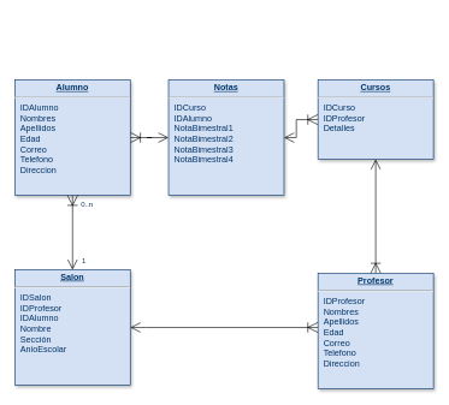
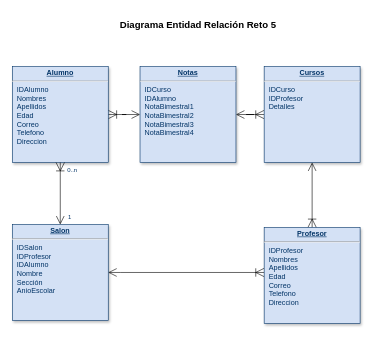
+ <mxCell id="14" value="&lt;font&gt;&lt;span style=&quot;font-size: 16px&quot;&gt;&lt;b&gt;Diagrama Entidad Relación&amp;nbsp;Reto 5&lt;/b&gt;&lt;/span&gt;&lt;/font&gt;" style="text;html=1;strokeColor=none;fillColor=none;align=center;verticalAlign=middle;whiteSpace=wrap;rounded=0;" parent="1" vertex="1"><mxGeometry x="190" y="20" width="280" height="40" as="geometry" /></mxCell>
- <mxCell id="9" value="&lt;p style=&quot;margin: 0px ; margin-top: 4px ; text-align: center ; text-decoration: underline&quot;&gt;&lt;strong&gt;Cursos&lt;/strong&gt;&lt;/p&gt;&lt;hr&gt;&lt;p style=&quot;margin: 0px ; margin-left: 8px&quot;&gt;IDCurso&lt;/p&gt;&lt;p style=&quot;margin: 0px ; margin-left: 8px&quot;&gt;&lt;span&gt;IDProfesor&lt;/span&gt;&lt;br&gt;&lt;/p&gt;&lt;p style=&quot;margin: 0px ; margin-left: 8px&quot;&gt;Detalles&lt;/p&gt;&lt;p style=&quot;margin: 0px 0px 0px 8px&quot;&gt;&lt;br&gt;&lt;/p&gt;&lt;p style=&quot;margin: 0px 0px 0px 8px&quot;&gt;&lt;br&gt;&lt;/p&gt;" style="verticalAlign=top;align=left;overflow=fill;fontSize=12;fontFamily=Helvetica;html=1;strokeColor=#003366;shadow=1;fillColor=#D4E1F5;fontColor=#003366" parent="1" vertex="1"><mxGeometry x="440" y="110" width="160" height="110" as="geometry" /></mxCell>
+ <mxCell id="9" value="&lt;p style=&quot;margin: 0px ; margin-top: 4px ; text-align: center ; text-decoration: underline&quot;&gt;&lt;strong&gt;Cursos&lt;/strong&gt;&lt;/p&gt;&lt;hr&gt;&lt;p style=&quot;margin: 0px ; margin-left: 8px&quot;&gt;IDCurso&lt;/p&gt;&lt;p style=&quot;margin: 0px ; margin-left: 8px&quot;&gt;&lt;span&gt;IDProfesor&lt;/span&gt;&lt;br&gt;&lt;/p&gt;&lt;p style=&quot;margin: 0px ; margin-left: 8px&quot;&gt;Detalles&lt;/p&gt;&lt;p style=&quot;margin: 0px 0px 0px 8px&quot;&gt;&lt;br&gt;&lt;/p&gt;&lt;p style=&quot;margin: 0px 0px 0px 8px&quot;&gt;&lt;br&gt;&lt;/p&gt;" style="verticalAlign=top;align=left;overflow=fill;fontSize=12;fontFamily=Helvetica;html=1;strokeColor=#003366;shadow=1;fillColor=#D4E1F5;fontColor=#003366" parent="1" vertex="1"><mxGeometry x="440" y="110" width="160" height="160" as="geometry" /></mxCell>
